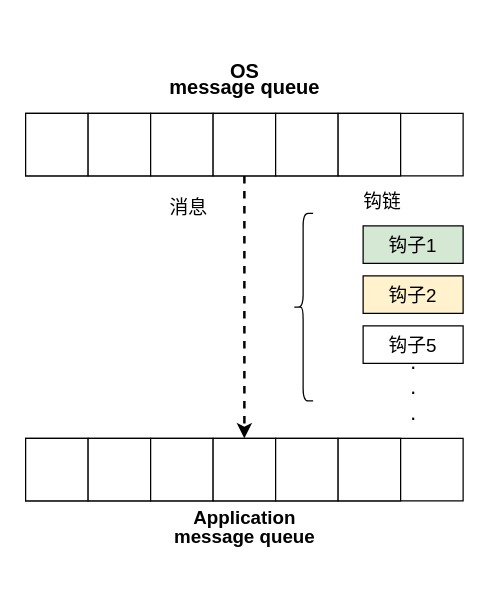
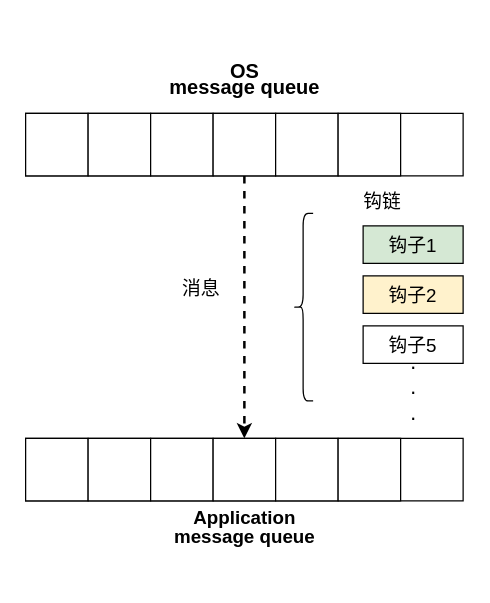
- <mxCell id="19" value="消息" style="text;html=1;align=center;verticalAlign=middle;resizable=0;points=[];autosize=1;strokeColor=none;fillColor=none;fontSize=15;" vertex="1" parent="1"><mxGeometry x="125" y="155" width="50" height="20" as="geometry" /></mxCell>
+ <mxCell id="19" value="消息" style="text;html=1;align=center;verticalAlign=middle;resizable=0;points=[];autosize=1;strokeColor=none;fillColor=none;fontSize=15;" vertex="1" parent="1"><mxGeometry x="135" y="220" width="50" height="20" as="geometry" /></mxCell>
